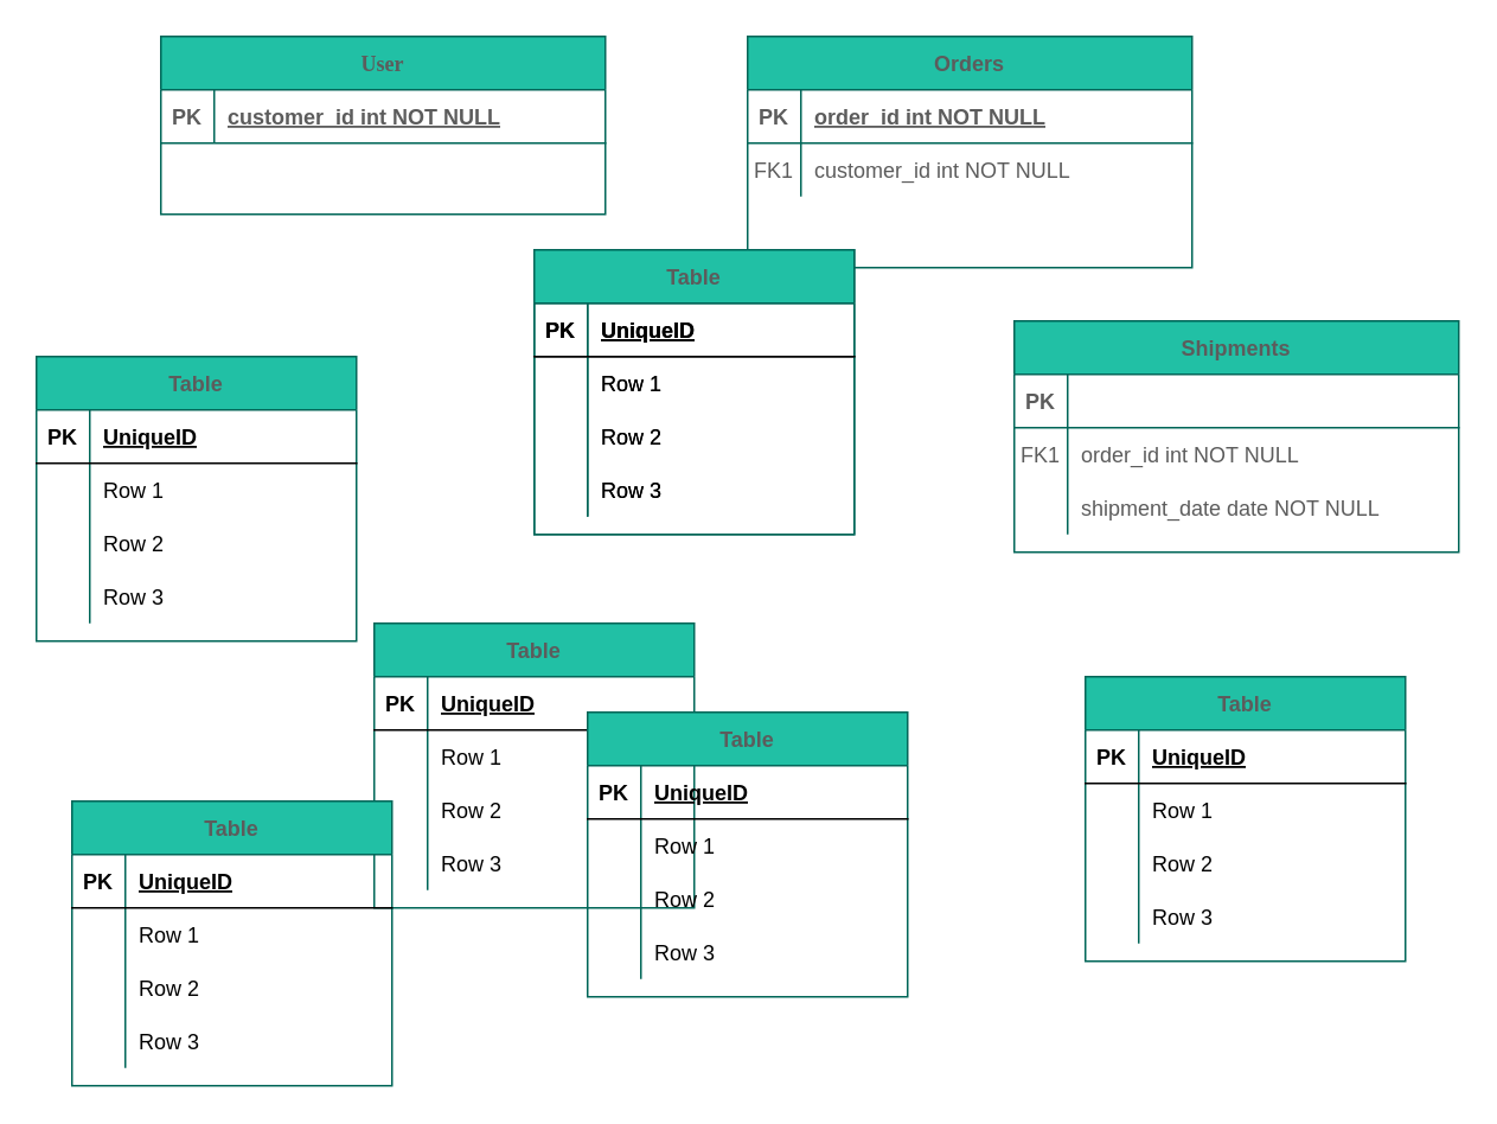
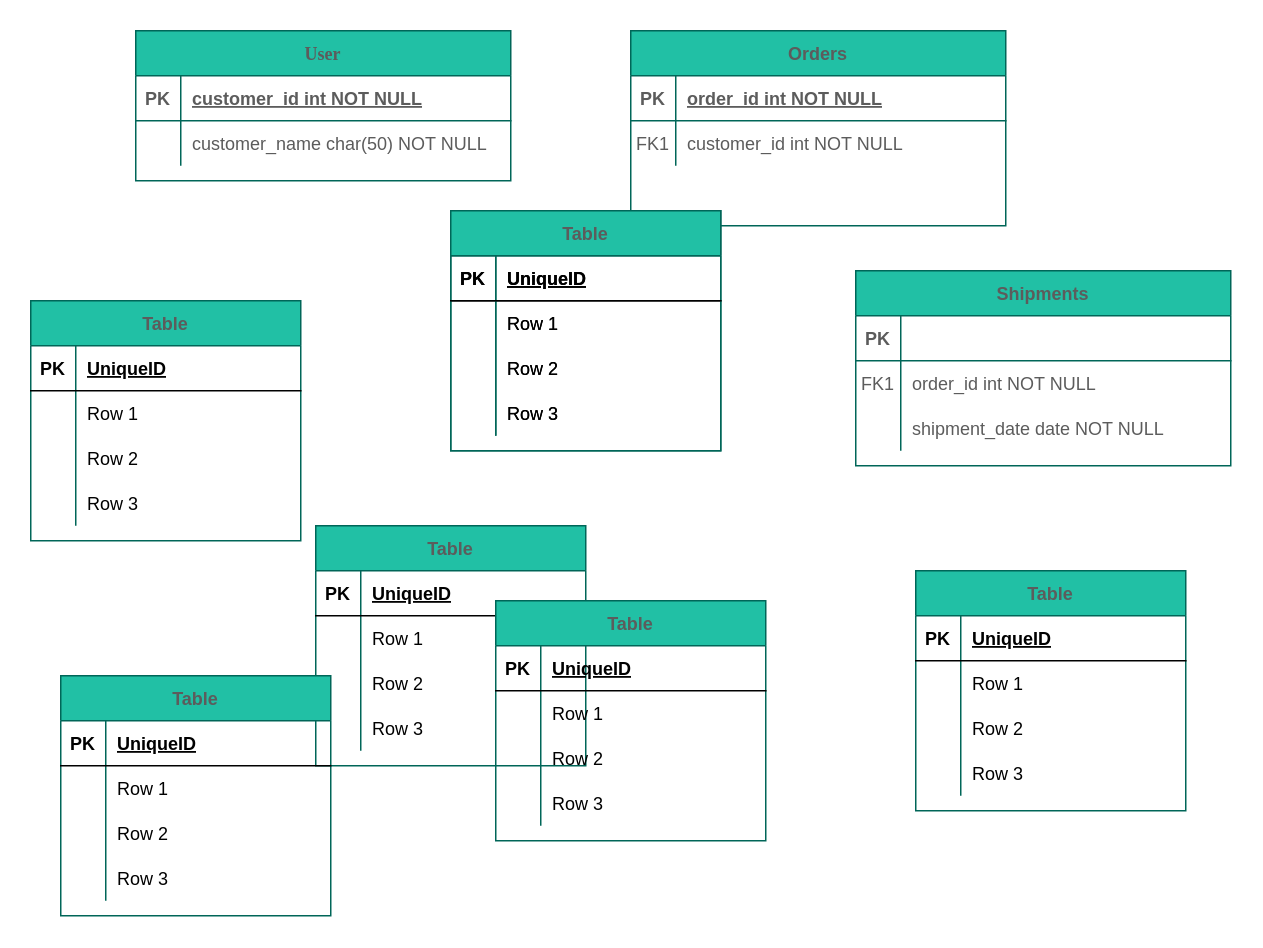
+ <mxCell id="26" value="customer_name char(50) NOT NULL" style="shape=partialRectangle;overflow=hidden;connectable=0;fillColor=none;top=0;left=0;bottom=0;right=0;align=left;spacingLeft=6;strokeColor=#006658;fontColor=#5C5C5C;" parent="24" vertex="1"><mxGeometry x="30" width="220" height="30" as="geometry" /></mxCell>
